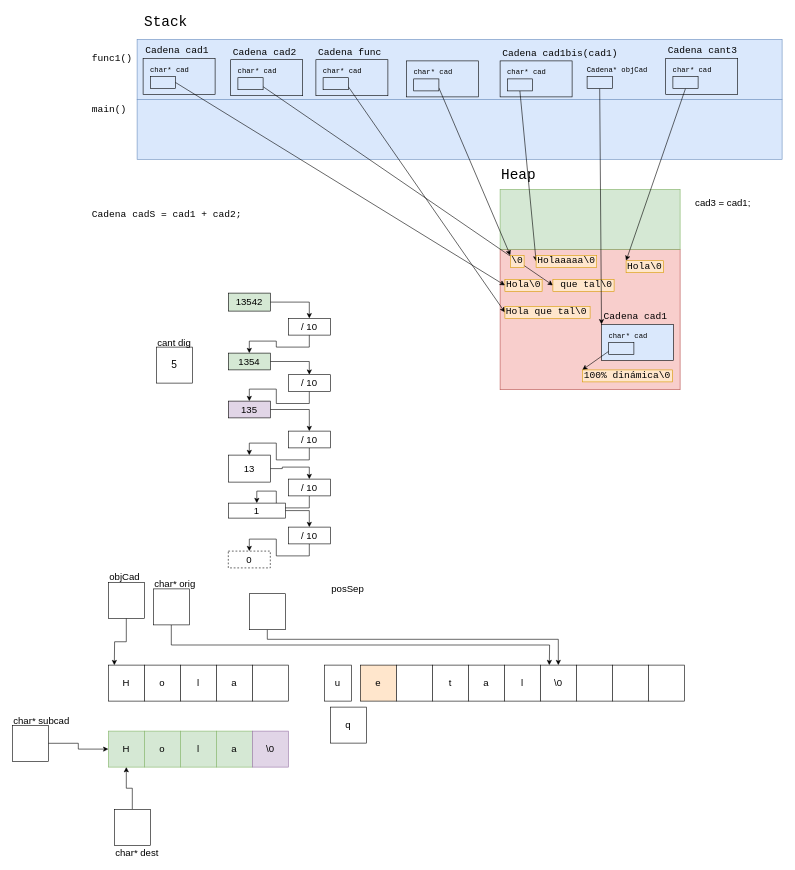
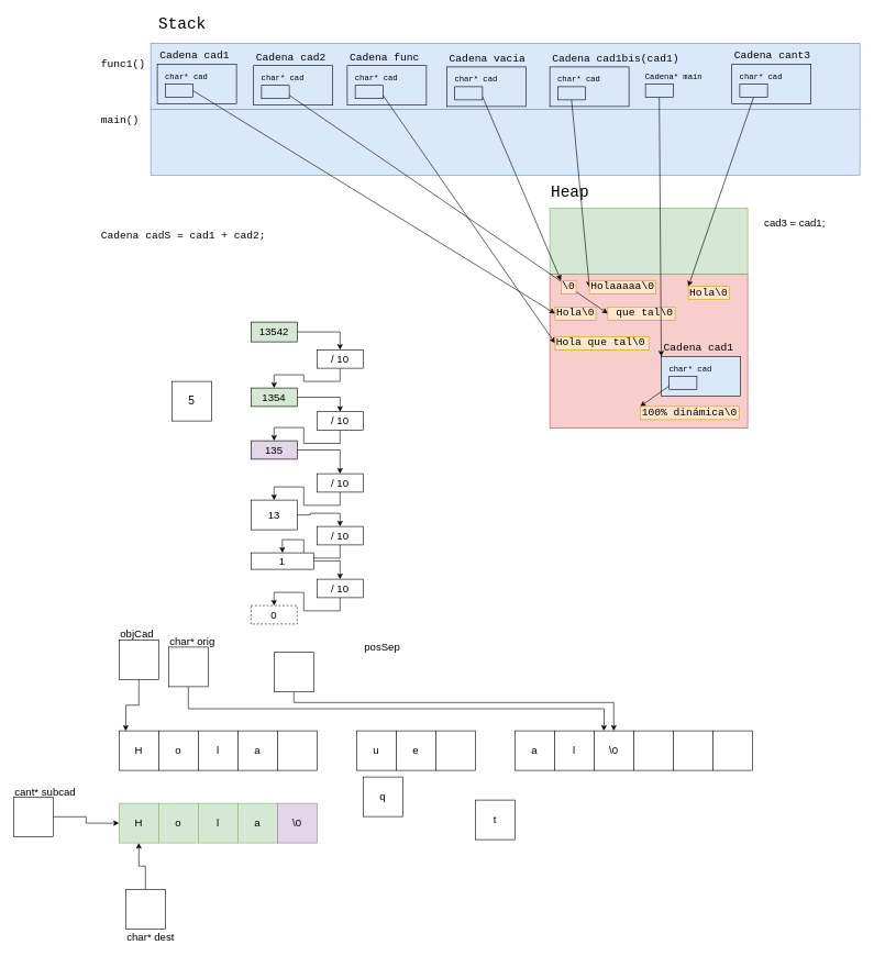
+ <mxCell id="92" value="Cadena vacia" style="text;html=1;resizable=0;points=[];autosize=1;align=left;verticalAlign=top;spacingTop=-4;fontSize=16;fontFamily=Courier New;fontColor=#000000;" parent="1" vertex="1"><mxGeometry x="679" y="77" width="130" height="20" as="geometry" /></mxCell>
- <mxCell id="108" value="Cadena* objCad" style="text;html=1;resizable=0;points=[];autosize=1;align=left;verticalAlign=top;spacingTop=-4;fontSize=12;fontFamily=Courier New;fontColor=#000000;" vertex="1" parent="1"><mxGeometry x="976" y="107" width="119" height="20" as="geometry" /></mxCell>
+ <mxCell id="108" value="Cadena* main" style="text;html=1;resizable=0;points=[];autosize=1;align=left;verticalAlign=top;spacingTop=-4;fontSize=12;fontFamily=Courier New;fontColor=#000000;" vertex="1" parent="1"><mxGeometry x="976" y="107" width="119" height="20" as="geometry" /></mxCell>
- <mxCell id="36" value="cant dig" style="text;html=1;resizable=0;points=[];autosize=1;align=left;verticalAlign=top;spacingTop=-4;fontSize=16;" parent="1" vertex="1"><mxGeometry x="260" y="558" width="70" height="20" as="geometry" /></mxCell>
- <mxCell id="58" value="u" style="whiteSpace=wrap;html=1;aspect=fixed;fontSize=16;" parent="1" vertex="1"><mxGeometry x="540" y="1108" width="45" height="60" as="geometry" /></mxCell>
+ <mxCell id="58" value="u" style="whiteSpace=wrap;html=1;aspect=fixed;fontSize=16;" parent="1" vertex="1"><mxGeometry x="540" y="1108" width="60" height="60" as="geometry" /></mxCell>
- <mxCell id="59" value="e" style="whiteSpace=wrap;html=1;aspect=fixed;fontSize=16;fillColor=#ffe6cc;" parent="1" vertex="1"><mxGeometry x="600" y="1108" width="60" height="60" as="geometry" /></mxCell>
+ <mxCell id="59" value="e" style="whiteSpace=wrap;html=1;aspect=fixed;fontSize=16;" parent="1" vertex="1"><mxGeometry x="600" y="1108" width="60" height="60" as="geometry" /></mxCell>
- <mxCell id="61" value="t" style="whiteSpace=wrap;html=1;aspect=fixed;fontSize=16;" parent="1" vertex="1"><mxGeometry x="720" y="1108" width="60" height="60" as="geometry" /></mxCell>
+ <mxCell id="61" value="t" style="whiteSpace=wrap;html=1;aspect=fixed;fontSize=16;" parent="1" vertex="1"><mxGeometry x="720" y="1213" width="60" height="60" as="geometry" /></mxCell>
- <mxCell id="84" value="char* subcad" style="text;html=1;resizable=0;points=[];autosize=1;align=left;verticalAlign=top;spacingTop=-4;fontSize=16;" parent="1" vertex="1"><mxGeometry x="20" y="1188.5" width="110" height="20" as="geometry" /></mxCell>
+ <mxCell id="84" value="cant* subcad" style="text;html=1;resizable=0;points=[];autosize=1;align=left;verticalAlign=top;spacingTop=-4;fontSize=16;" parent="1" vertex="1"><mxGeometry x="20" y="1188.5" width="110" height="20" as="geometry" /></mxCell>
